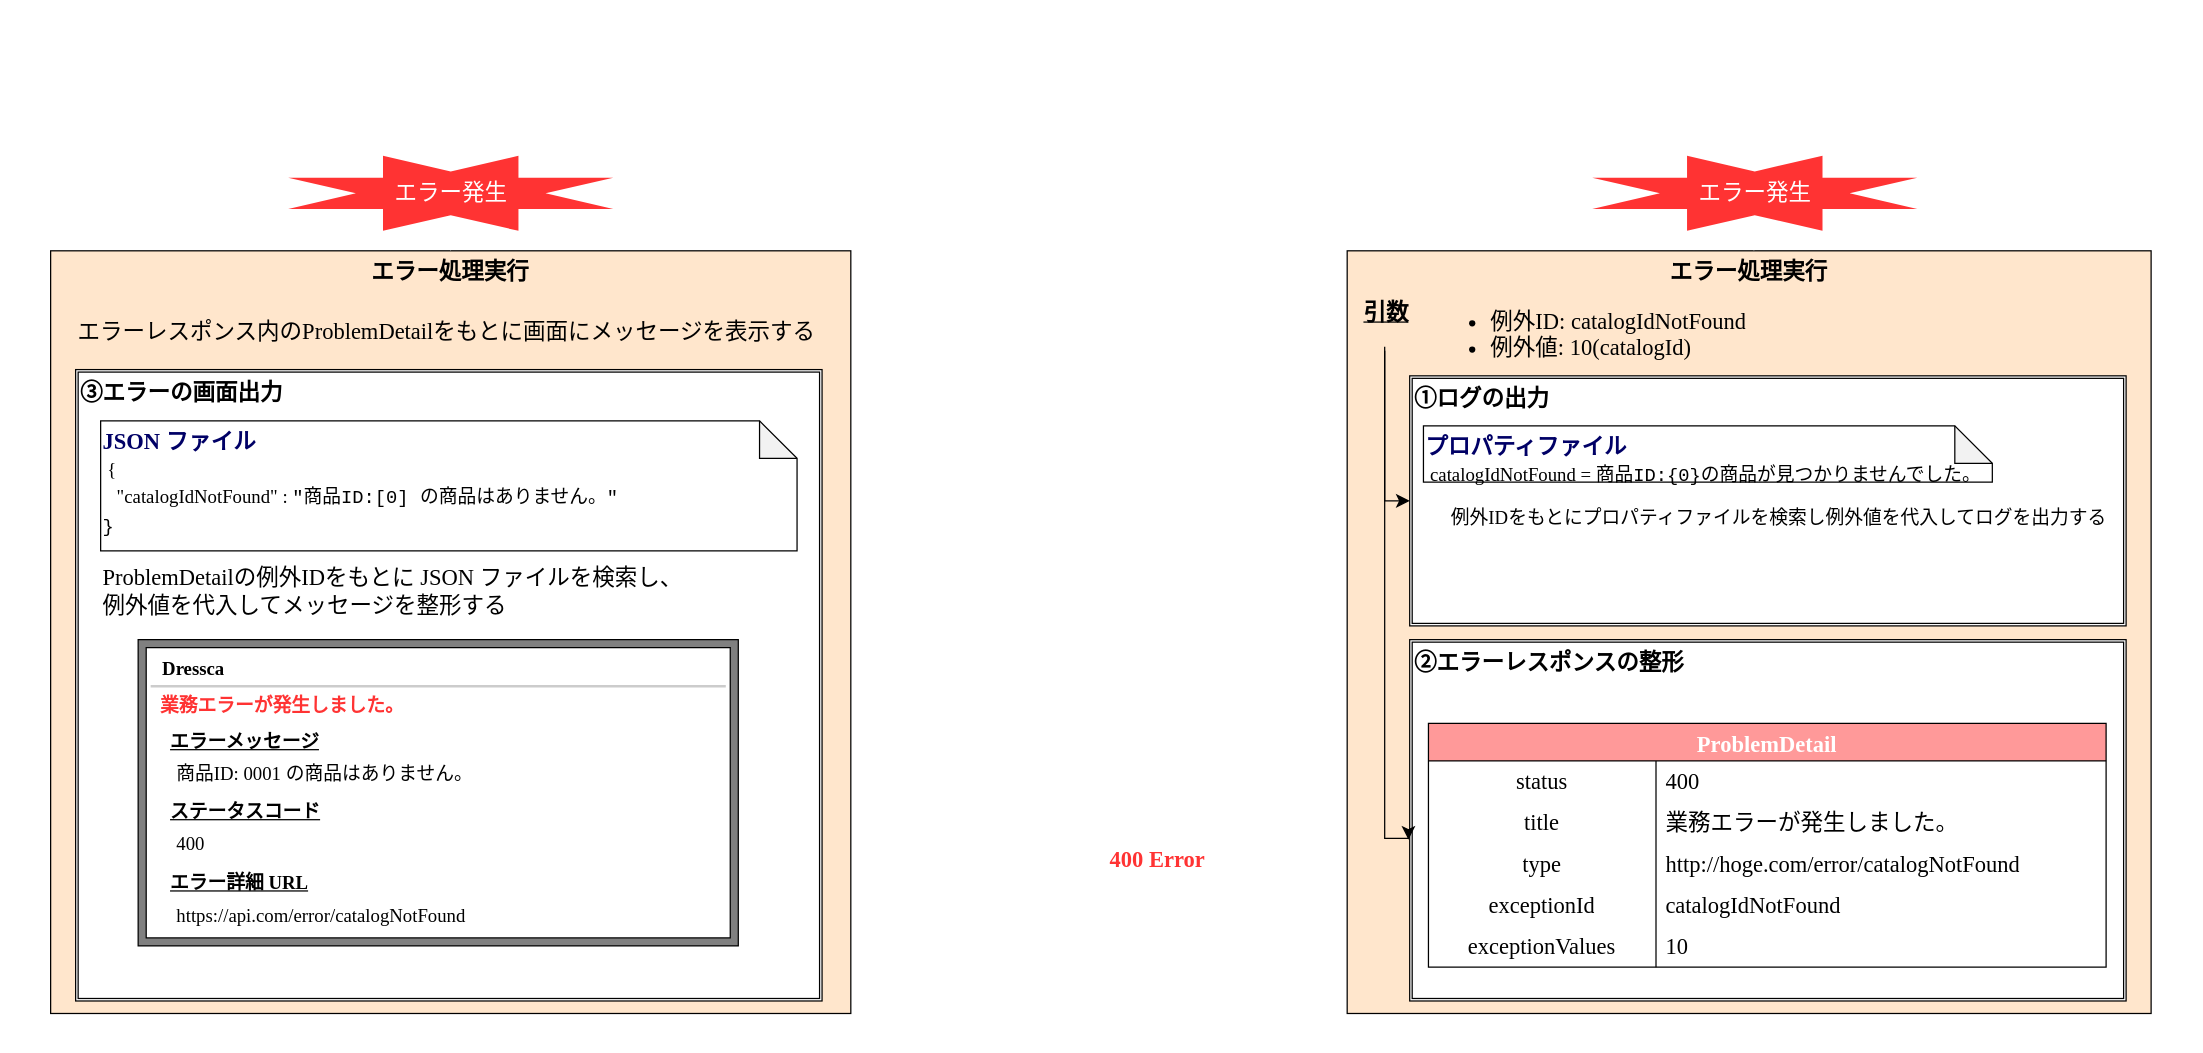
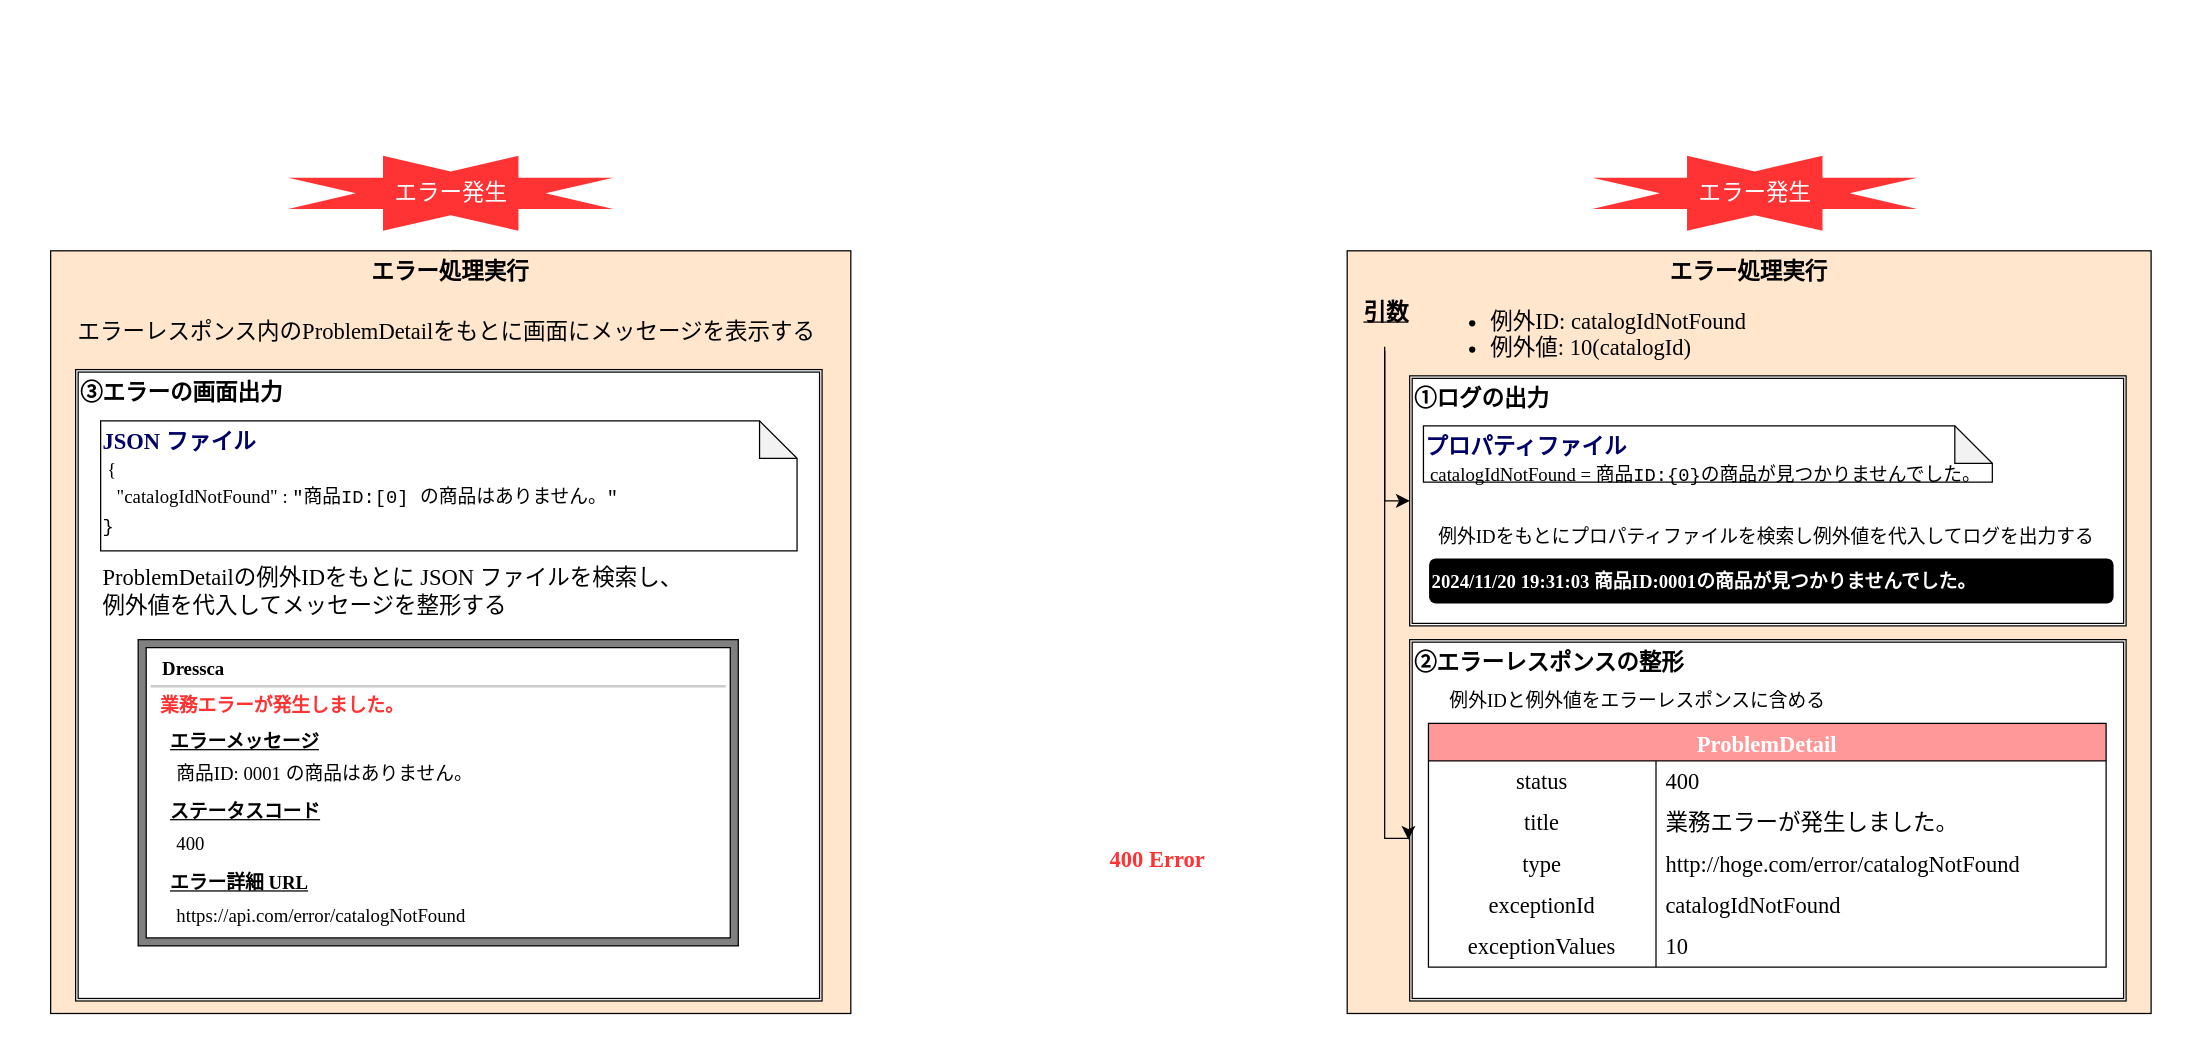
- <mxCell id="51" value="例外IDをもとにプロパティファイルを検索し&lt;span style=&quot;background-color: initial; text-align: left;&quot;&gt;例外値を代入してログを出力する&lt;/span&gt;" style="text;html=1;align=center;verticalAlign=middle;resizable=0;points=[];autosize=1;strokeColor=none;fillColor=none;fontSize=15;fontFamily=Noto Sans JP;fontColor=#000000;labelBackgroundColor=none;fontSource=https%3A%2F%2Ffonts.googleapis.com%2Fcss%3Ffamily%3DNoto%2BSans%2BJP;" parent="1" vertex="1"><mxGeometry x="1147" y="398" width="550" height="30" as="geometry" /></mxCell>
+ <mxCell id="51" value="例外IDをもとにプロパティファイルを検索し&lt;span style=&quot;background-color: initial; text-align: left;&quot;&gt;例外値を代入してログを出力する&lt;/span&gt;" style="text;html=1;align=center;verticalAlign=middle;resizable=0;points=[];autosize=1;strokeColor=none;fillColor=none;fontSize=15;fontFamily=Noto Sans JP;fontColor=#000000;labelBackgroundColor=none;fontSource=https%3A%2F%2Ffonts.googleapis.com%2Fcss%3Ffamily%3DNoto%2BSans%2BJP;" parent="1" vertex="1"><mxGeometry x="1137" y="413" width="550" height="30" as="geometry" /></mxCell>
+ <mxCell id="52" value="&lt;b&gt;2024/11/20 19:31:03 商品ID:0001の商品が見つかりませんでした。&lt;/b&gt;" style="rounded=1;whiteSpace=wrap;html=1;labelBackgroundColor=none;fontFamily=Noto Sans JP;fontSource=https%3A%2F%2Ffonts.googleapis.com%2Fcss%3Ffamily%3DNoto%2BSans%2BJP;fontSize=15;fontColor=#FFFFFF;fillColor=#000000;strokeColor=none;align=left;" parent="1" vertex="1"><mxGeometry x="1142.5" y="446" width="547.5" height="36" as="geometry" /></mxCell>
+ <mxCell id="50" value="例外IDと例外値をエラーレスポンスに含める" style="text;html=1;align=center;verticalAlign=middle;resizable=0;points=[];autosize=1;strokeColor=none;fillColor=none;fontSize=15;fontFamily=Noto Sans JP;fontColor=#000000;labelBackgroundColor=none;fontSource=https%3A%2F%2Ffonts.googleapis.com%2Fcss%3Ffamily%3DNoto%2BSans%2BJP;" parent="1" vertex="1"><mxGeometry x="1149" y="544" width="320" height="30" as="geometry" /></mxCell>
